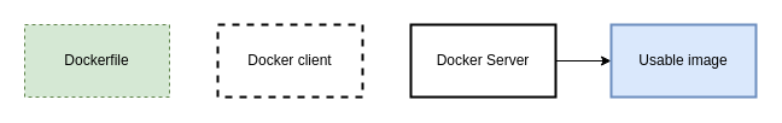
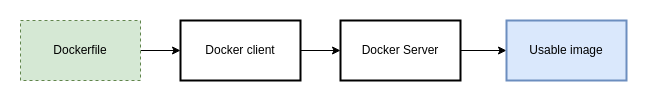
+ <mxCell id="2" value="" style="edgeStyle=orthogonalEdgeStyle;rounded=0;orthogonalLoop=1;jettySize=auto;html=1;" edge="1" parent="1" source="3" target="5"><mxGeometry relative="1" as="geometry" /></mxCell>
- <mxCell id="5" value="Docker client" style="rounded=0;whiteSpace=wrap;html=1;strokeWidth=2;dashed=1;" vertex="1" parent="1"><mxGeometry x="180" y="20" width="120" height="60" as="geometry" /></mxCell>
+ <mxCell id="5" value="Docker client" style="rounded=0;whiteSpace=wrap;html=1;strokeWidth=2;" vertex="1" parent="1"><mxGeometry x="180" y="20" width="120" height="60" as="geometry" /></mxCell>
+ <mxCell id="4" value="" style="edgeStyle=orthogonalEdgeStyle;rounded=0;orthogonalLoop=1;jettySize=auto;html=1;" edge="1" parent="1" source="5" target="7"><mxGeometry relative="1" as="geometry" /></mxCell>
